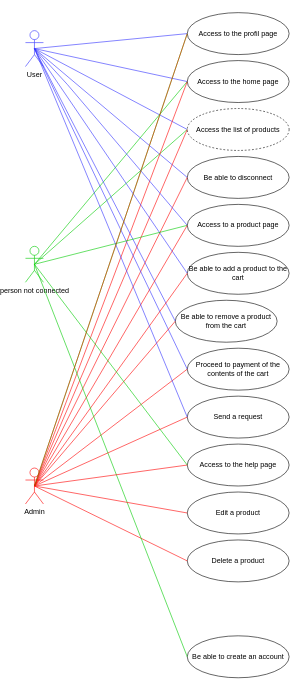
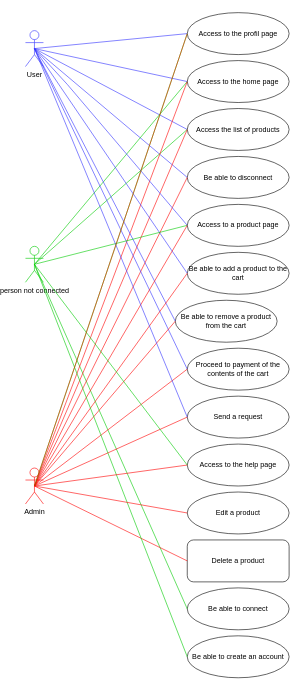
- <mxCell id="4" value="Access the list of products" style="ellipse;whiteSpace=wrap;html=1;dashed=1;" parent="1" vertex="1"><mxGeometry x="290" y="180" width="170" height="70" as="geometry" /></mxCell>
+ <mxCell id="4" value="Access the list of products" style="ellipse;whiteSpace=wrap;html=1;" parent="1" vertex="1"><mxGeometry x="290" y="180" width="170" height="70" as="geometry" /></mxCell>
+ <mxCell id="13" value="" style="endArrow=none;html=1;rounded=0;exitX=0.5;exitY=0.5;exitDx=0;exitDy=0;exitPerimeter=0;entryX=0;entryY=0.5;entryDx=0;entryDy=0;fillColor=#ffe6cc;strokeColor=#00CC00;" parent="1" source="9" target="10" edge="1"><mxGeometry width="50" height="50" relative="1" as="geometry"><mxPoint x="80" y="390" as="sourcePoint" /><mxPoint x="670" y="390" as="targetPoint" /></mxGeometry></mxCell>
- <mxCell id="24" value="Delete a product" style="ellipse;whiteSpace=wrap;html=1;" parent="1" vertex="1"><mxGeometry x="290" y="900" width="170" height="70" as="geometry" /></mxCell>
+ <mxCell id="24" value="Delete a product" style="whiteSpace=wrap;html=1;rounded=1;" parent="1" vertex="1"><mxGeometry x="290" y="900" width="170" height="70" as="geometry" /></mxCell>
+ <mxCell id="10" value="Be able to connect" style="ellipse;whiteSpace=wrap;html=1;" parent="1" vertex="1"><mxGeometry x="290" y="980" width="170" height="70" as="geometry" /></mxCell>
